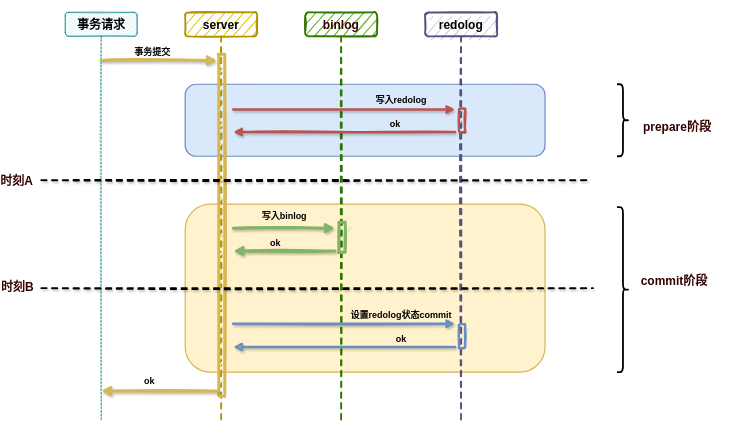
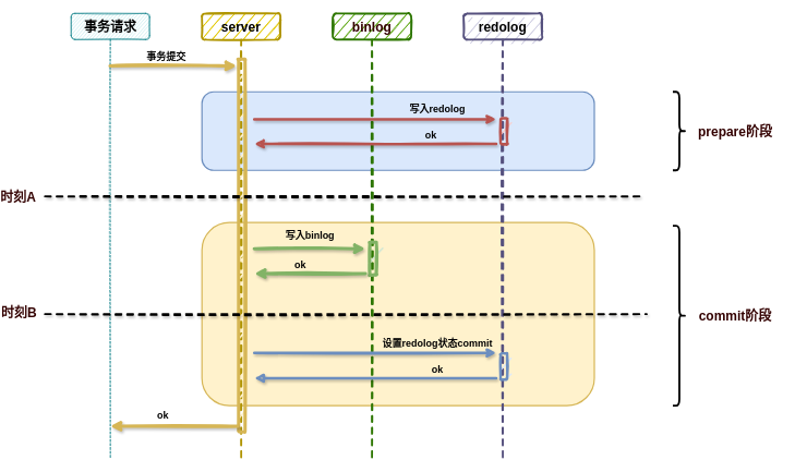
- <mxCell id="34" value="prepare阶段" style="text;html=1;align=center;verticalAlign=middle;resizable=0;points=[];autosize=1;strokeColor=none;fillColor=none;fontSize=20;fontColor=#330000;fontStyle=1" vertex="1" parent="1"><mxGeometry x="1010" y="190" width="140" height="40" as="geometry" /></mxCell>
+ <mxCell id="34" value="prepare阶段" style="text;html=1;align=center;verticalAlign=middle;resizable=0;points=[];autosize=1;strokeColor=none;fillColor=none;fontSize=20;fontColor=#330000;fontStyle=1" vertex="1" parent="1"><mxGeometry x="1005" y="180" width="140" height="40" as="geometry" /></mxCell>
- <mxCell id="35" value="commit阶段" style="text;html=1;align=center;verticalAlign=middle;resizable=0;points=[];autosize=1;strokeColor=none;fillColor=none;fontSize=20;fontColor=#330000;fontStyle=1" vertex="1" parent="1"><mxGeometry x="1010" y="447.5" width="130" height="40" as="geometry" /></mxCell>
+ <mxCell id="35" value="commit阶段" style="text;html=1;align=center;verticalAlign=middle;resizable=0;points=[];autosize=1;strokeColor=none;fillColor=none;fontSize=20;fontColor=#330000;fontStyle=1" vertex="1" parent="1"><mxGeometry x="1010" y="462.5" width="130" height="40" as="geometry" /></mxCell>
